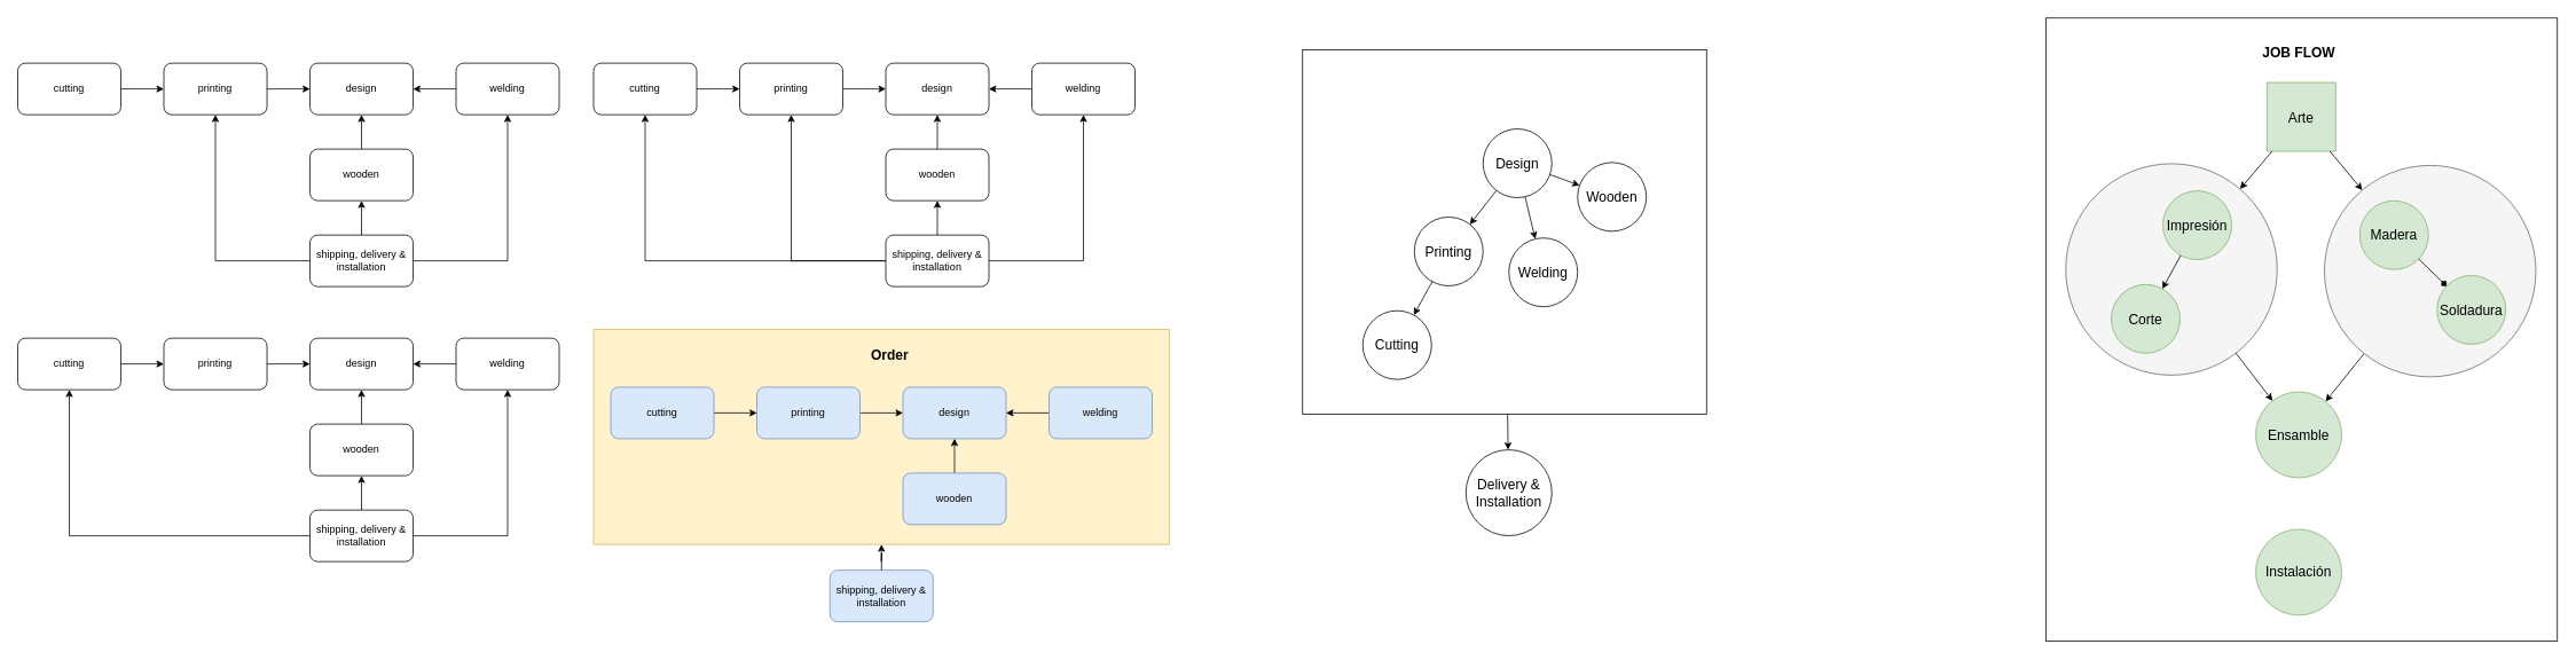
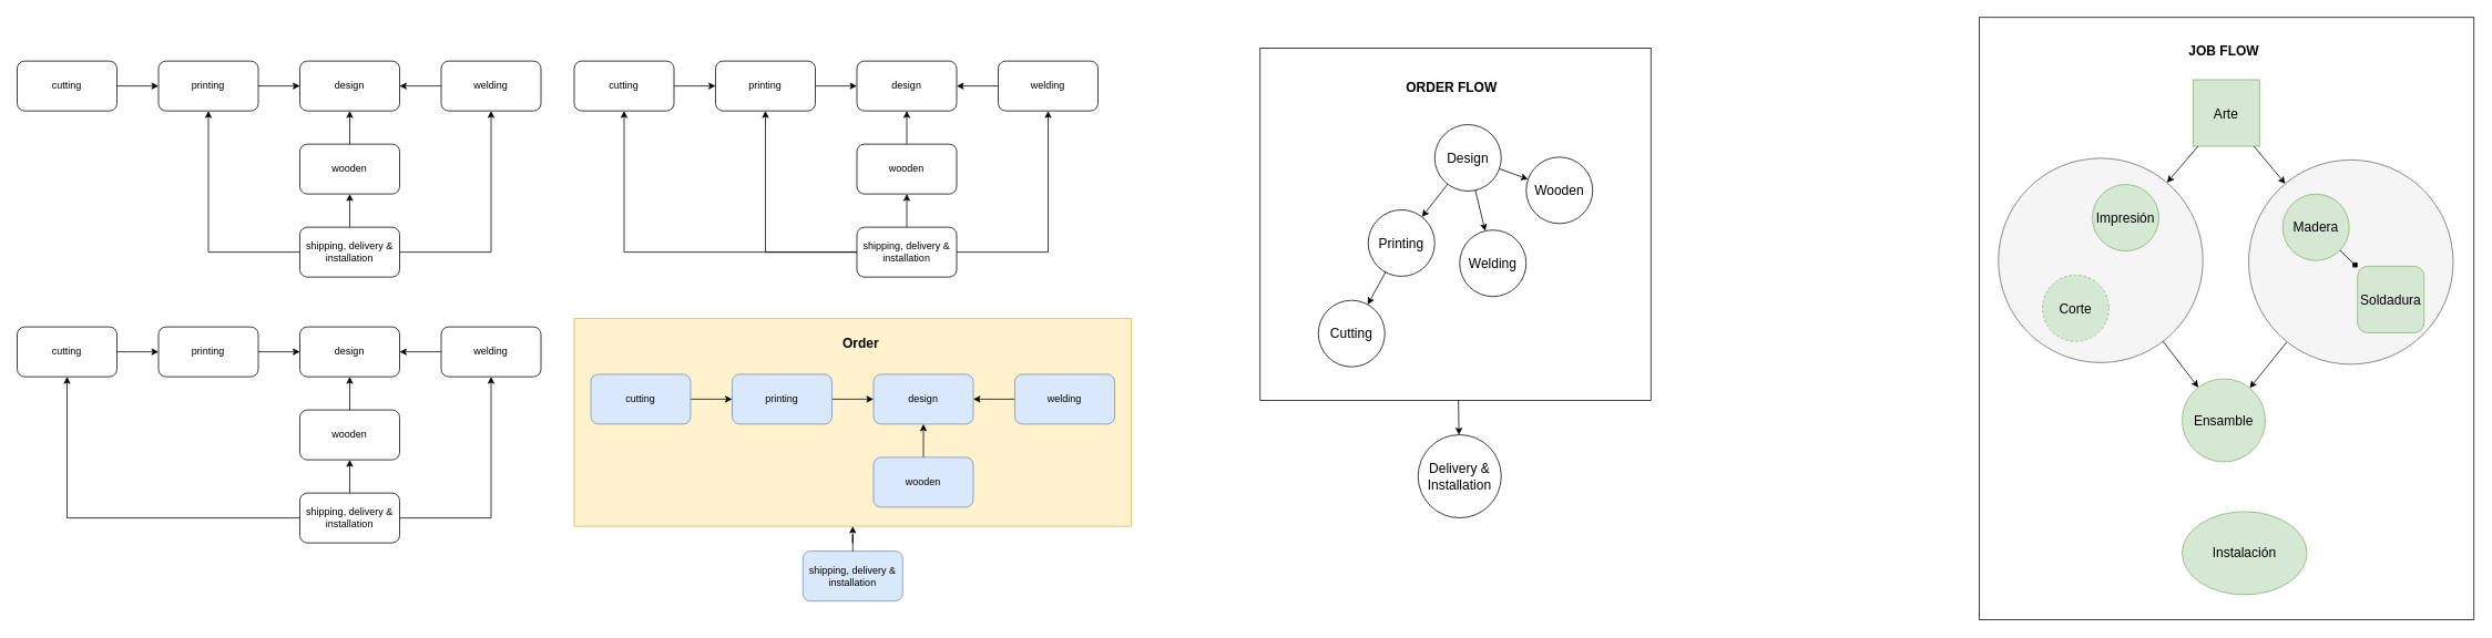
+ <mxCell id="63" value="ORDER FLOW" style="text;html=1;strokeColor=none;fillColor=none;align=center;verticalAlign=middle;whiteSpace=wrap;rounded=0;fontSize=16;fontStyle=1" vertex="1" parent="55"><mxGeometry x="162.5" y="37.019" width="135" height="21.154" as="geometry" /></mxCell>
- <mxCell id="82" style="edgeStyle=none;rounded=0;orthogonalLoop=1;jettySize=auto;html=1;fontSize=16;" edge="1" parent="78" source="80" target="81"><mxGeometry relative="1" as="geometry" /></mxCell>
- <mxCell id="86" value="Soldadura" style="ellipse;whiteSpace=wrap;html=1;aspect=fixed;fillColor=#d5e8d4;fontSize=16;strokeColor=#82b366;" vertex="1" parent="83"><mxGeometry x="131" y="128.058" width="80" height="80" as="geometry" /></mxCell>
+ <mxCell id="86" value="Soldadura" style="whiteSpace=wrap;html=1;aspect=fixed;fillColor=#d5e8d4;fontSize=16;strokeColor=#82b366;rounded=1;" vertex="1" parent="83"><mxGeometry x="131" y="128.058" width="80" height="80" as="geometry" /></mxCell>
- <mxCell id="81" value="Corte" style="ellipse;whiteSpace=wrap;html=1;aspect=fixed;fillColor=#d5e8d4;fontSize=16;strokeColor=#82b366;" vertex="1" parent="78"><mxGeometry x="53" y="140.558" width="80" height="80" as="geometry" /></mxCell>
+ <mxCell id="81" value="Corte" style="ellipse;whiteSpace=wrap;html=1;aspect=fixed;fillColor=#d5e8d4;fontSize=16;strokeColor=#82b366;dashed=1;" vertex="1" parent="78"><mxGeometry x="53" y="140.558" width="80" height="80" as="geometry" /></mxCell>
- <mxCell id="74" value="Instalación" style="ellipse;whiteSpace=wrap;html=1;aspect=fixed;fillColor=#d5e8d4;fontSize=16;strokeColor=#82b366;" vertex="1" parent="69"><mxGeometry x="244" y="594.885" width="100" height="100" as="geometry" /></mxCell>
+ <mxCell id="74" value="Instalación" style="ellipse;whiteSpace=wrap;html=1;aspect=fixed;fillColor=#d5e8d4;fontSize=16;strokeColor=#82b366;" vertex="1" parent="69"><mxGeometry x="244" y="594.885" width="150" height="100" as="geometry" /></mxCell>
